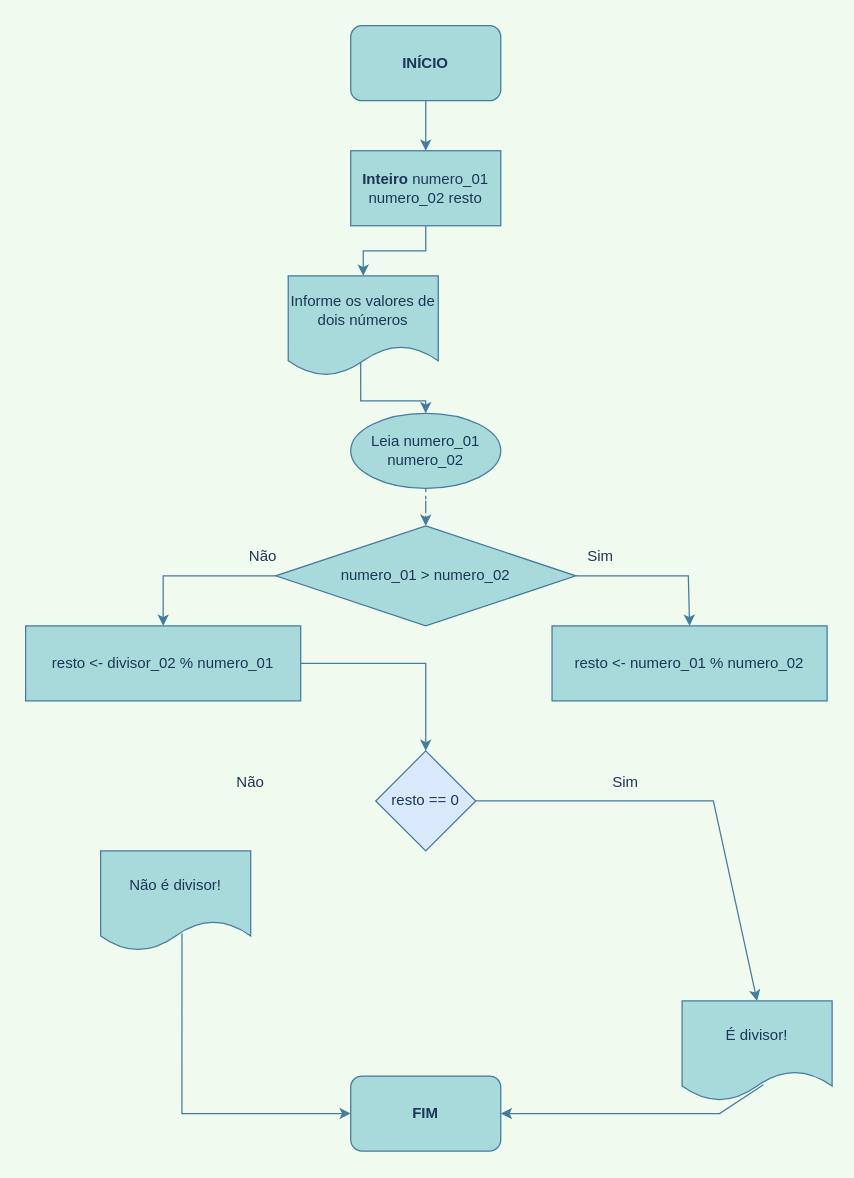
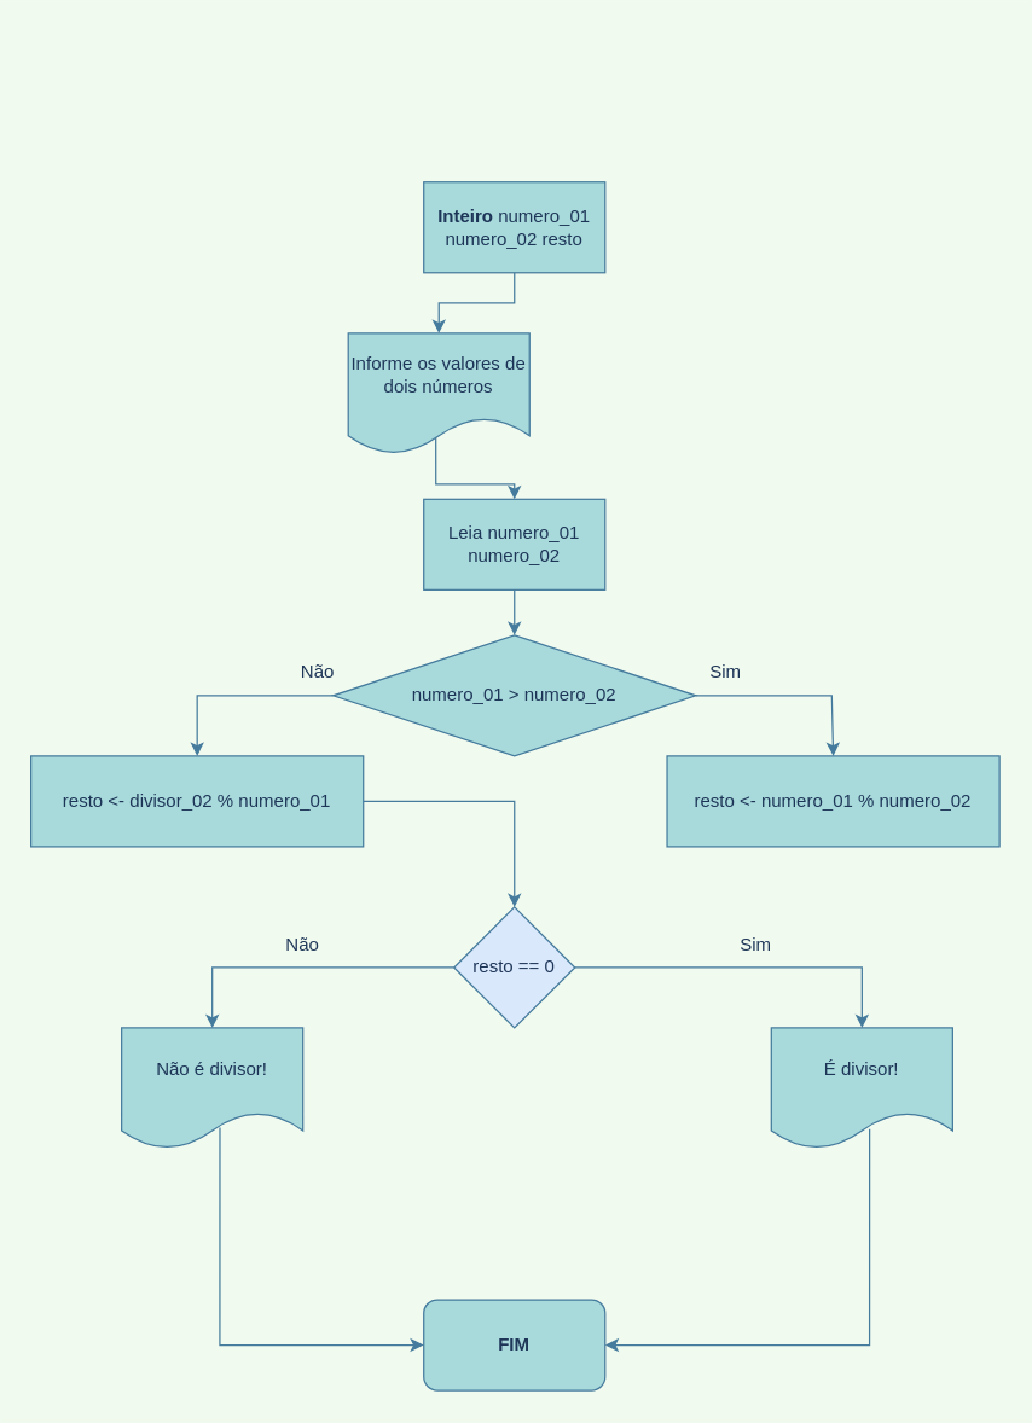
- <mxCell id="3" value="&lt;b&gt;INÍCIO&lt;/b&gt;" style="rounded=1;whiteSpace=wrap;html=1;fillColor=#A8DADC;strokeColor=#457B9D;fontColor=#1D3557;" parent="1" vertex="1"><mxGeometry x="280" y="20" width="120" height="60" as="geometry" /></mxCell>
- <mxCell id="2" value="" style="edgeStyle=orthogonalEdgeStyle;rounded=0;orthogonalLoop=1;jettySize=auto;html=1;strokeColor=#457B9D;fontColor=#1D3557;fillColor=#A8DADC;" edge="1" parent="1" source="3" target="5"><mxGeometry relative="1" as="geometry" /></mxCell>
- <mxCell id="9" value="Leia numero_01 numero_02" style="ellipse;whiteSpace=wrap;html=1;strokeColor=#457B9D;fontColor=#1D3557;fillColor=#A8DADC;" vertex="1" parent="1"><mxGeometry x="280" y="330" width="120" height="60" as="geometry" /></mxCell>
+ <mxCell id="9" value="Leia numero_01 numero_02" style="rounded=0;whiteSpace=wrap;html=1;strokeColor=#457B9D;fontColor=#1D3557;fillColor=#A8DADC;" vertex="1" parent="1"><mxGeometry x="280" y="330" width="120" height="60" as="geometry" /></mxCell>
- <mxCell id="8" value="" style="edgeStyle=orthogonalEdgeStyle;rounded=0;orthogonalLoop=1;jettySize=auto;html=1;strokeColor=#457B9D;fontColor=#1D3557;fillColor=#A8DADC;dashed=1;" edge="1" parent="1" source="9" target="10"><mxGeometry relative="1" as="geometry" /></mxCell>
+ <mxCell id="8" value="" style="edgeStyle=orthogonalEdgeStyle;rounded=0;orthogonalLoop=1;jettySize=auto;html=1;strokeColor=#457B9D;fontColor=#1D3557;fillColor=#A8DADC;" edge="1" parent="1" source="9" target="10"><mxGeometry relative="1" as="geometry" /></mxCell>
+ <mxCell id="25" value="" style="endArrow=classic;html=1;rounded=0;strokeColor=#457B9D;fontColor=#1D3557;fillColor=#A8DADC;exitX=0;exitY=0.5;exitDx=0;exitDy=0;entryX=0.5;entryY=0;entryDx=0;entryDy=0;" edge="1" parent="1" source="13" target="20"><mxGeometry width="50" height="50" relative="1" as="geometry"><mxPoint x="110" y="640" as="sourcePoint" /><mxPoint x="160" y="590" as="targetPoint" /><Array as="points"><mxPoint x="140" y="640" /></Array></mxGeometry></mxCell>
- <mxCell id="19" value="É divisor!" style="shape=document;whiteSpace=wrap;html=1;boundedLbl=1;strokeColor=#457B9D;fontColor=#1D3557;fillColor=#A8DADC;" vertex="1" parent="1"><mxGeometry x="545" y="800" width="120" height="80" as="geometry" /></mxCell>
+ <mxCell id="19" value="É divisor!" style="shape=document;whiteSpace=wrap;html=1;boundedLbl=1;strokeColor=#457B9D;fontColor=#1D3557;fillColor=#A8DADC;" vertex="1" parent="1"><mxGeometry x="510" y="680" width="120" height="80" as="geometry" /></mxCell>
